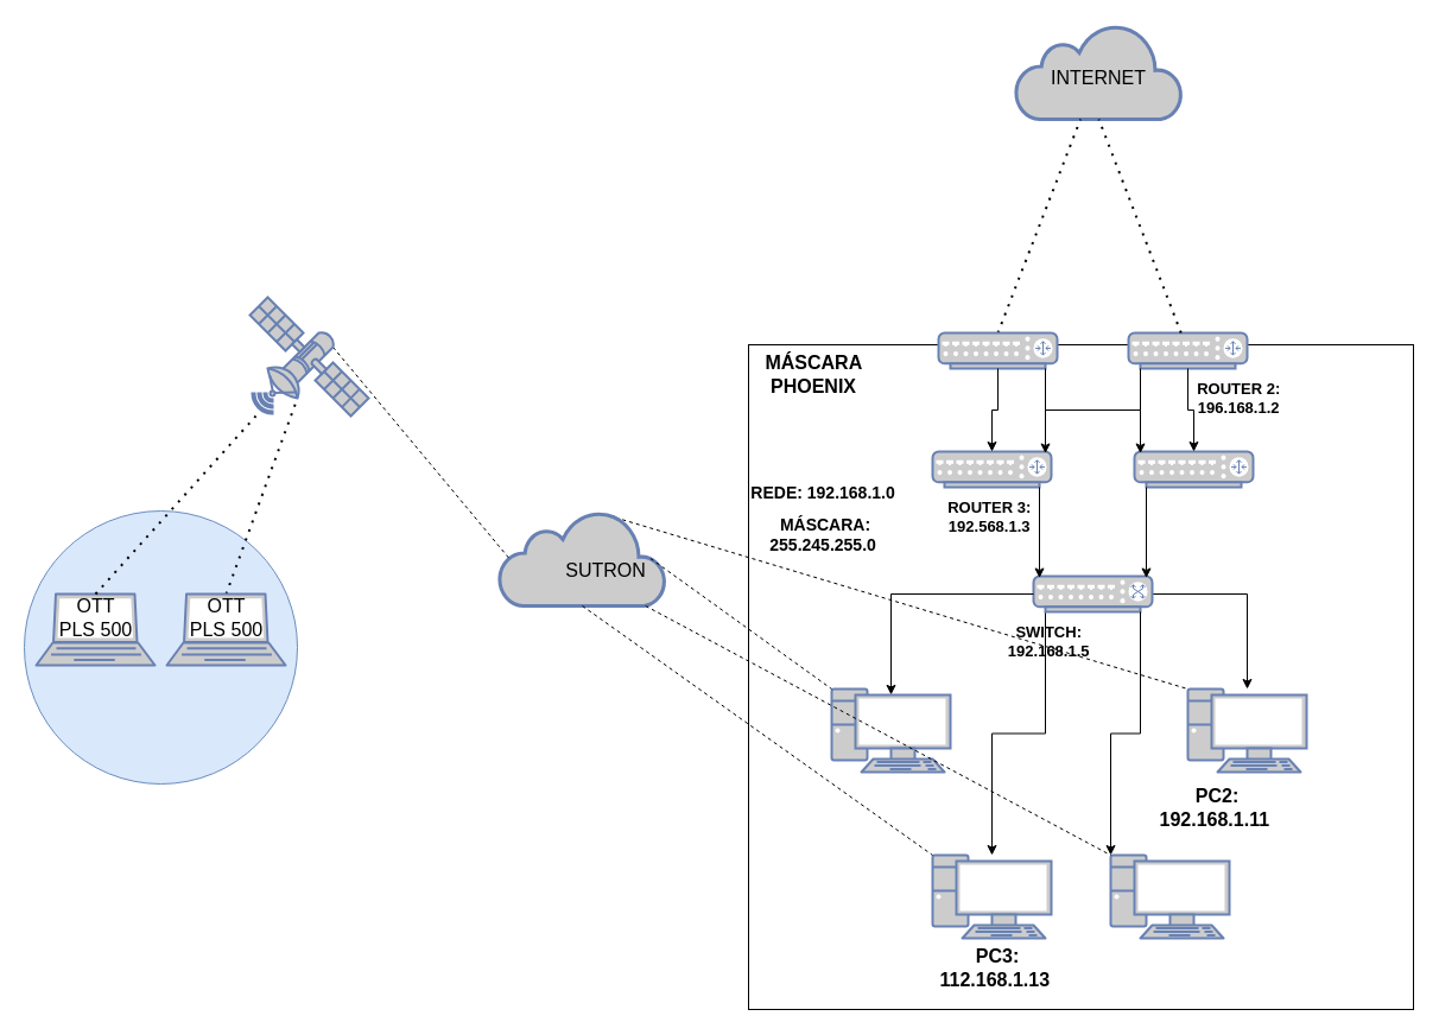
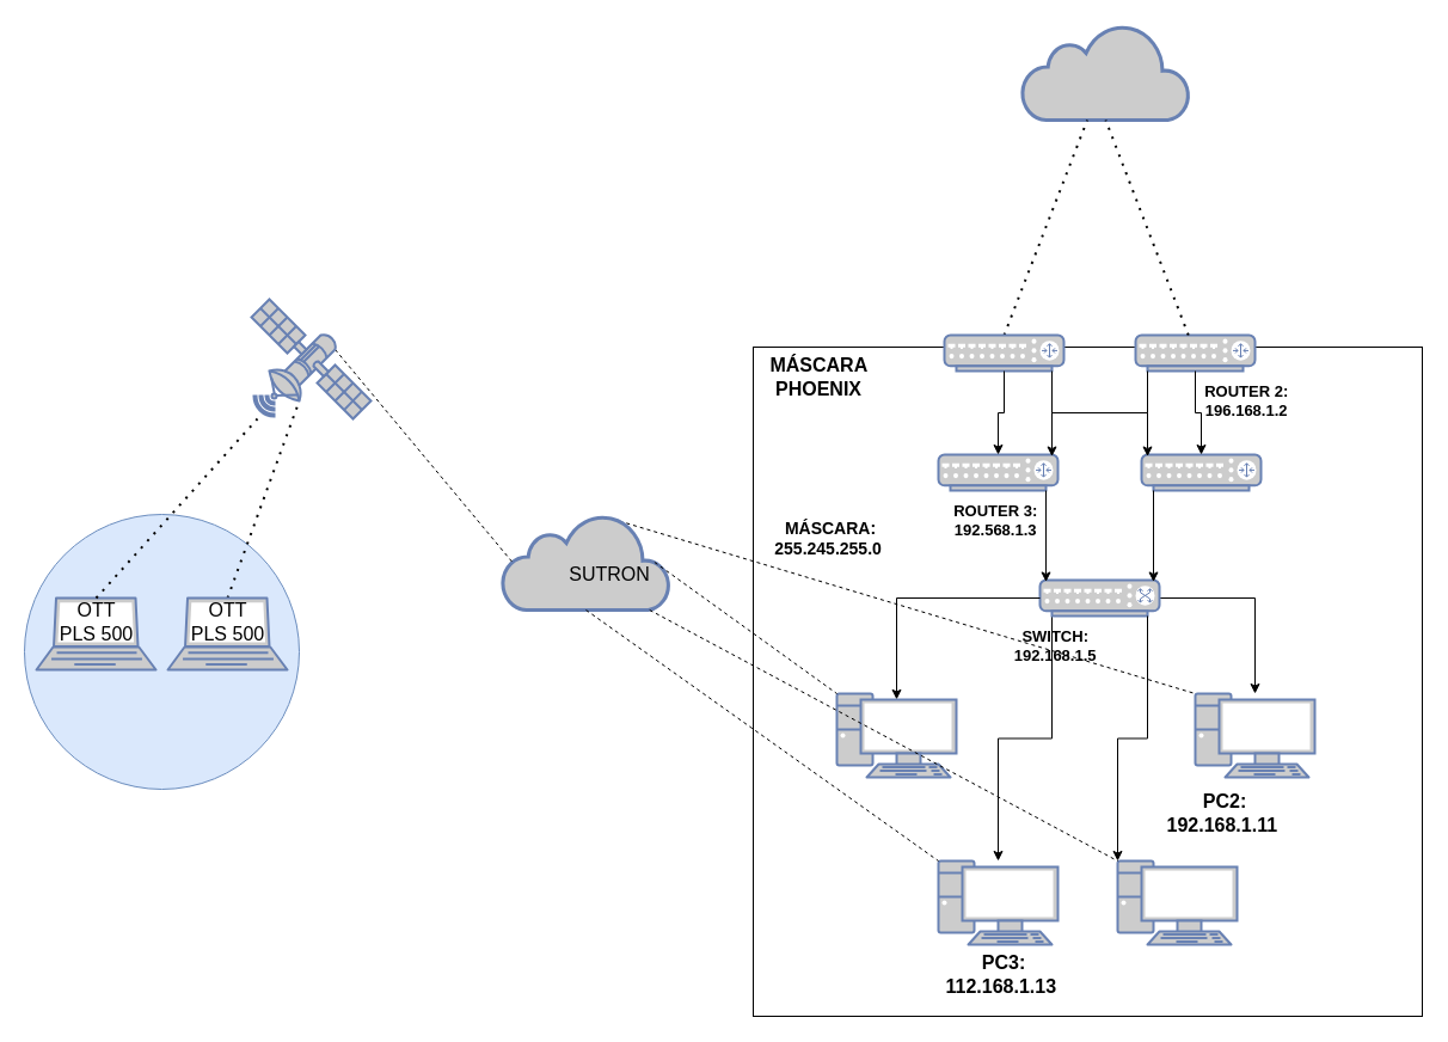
- <mxCell id="9" value="INTERNET" style="rounded=0;whiteSpace=wrap;html=1;strokeColor=none;fillColor=none;strokeWidth=2;fontSize=16;" parent="1" vertex="1"><mxGeometry x="890" y="50" width="70" height="30" as="geometry" /></mxCell>
- <mxCell id="43" value="&lt;div style=&quot;font-size: 14px;&quot;&gt;REDE: 192.168.1.0&amp;nbsp;&lt;/div&gt;" style="rounded=0;whiteSpace=wrap;html=1;strokeColor=none;fillColor=none;strokeWidth=2;fontSize=14;fontStyle=1" vertex="1" parent="1"><mxGeometry x="630" y="400" width="130" height="30" as="geometry" /></mxCell>
